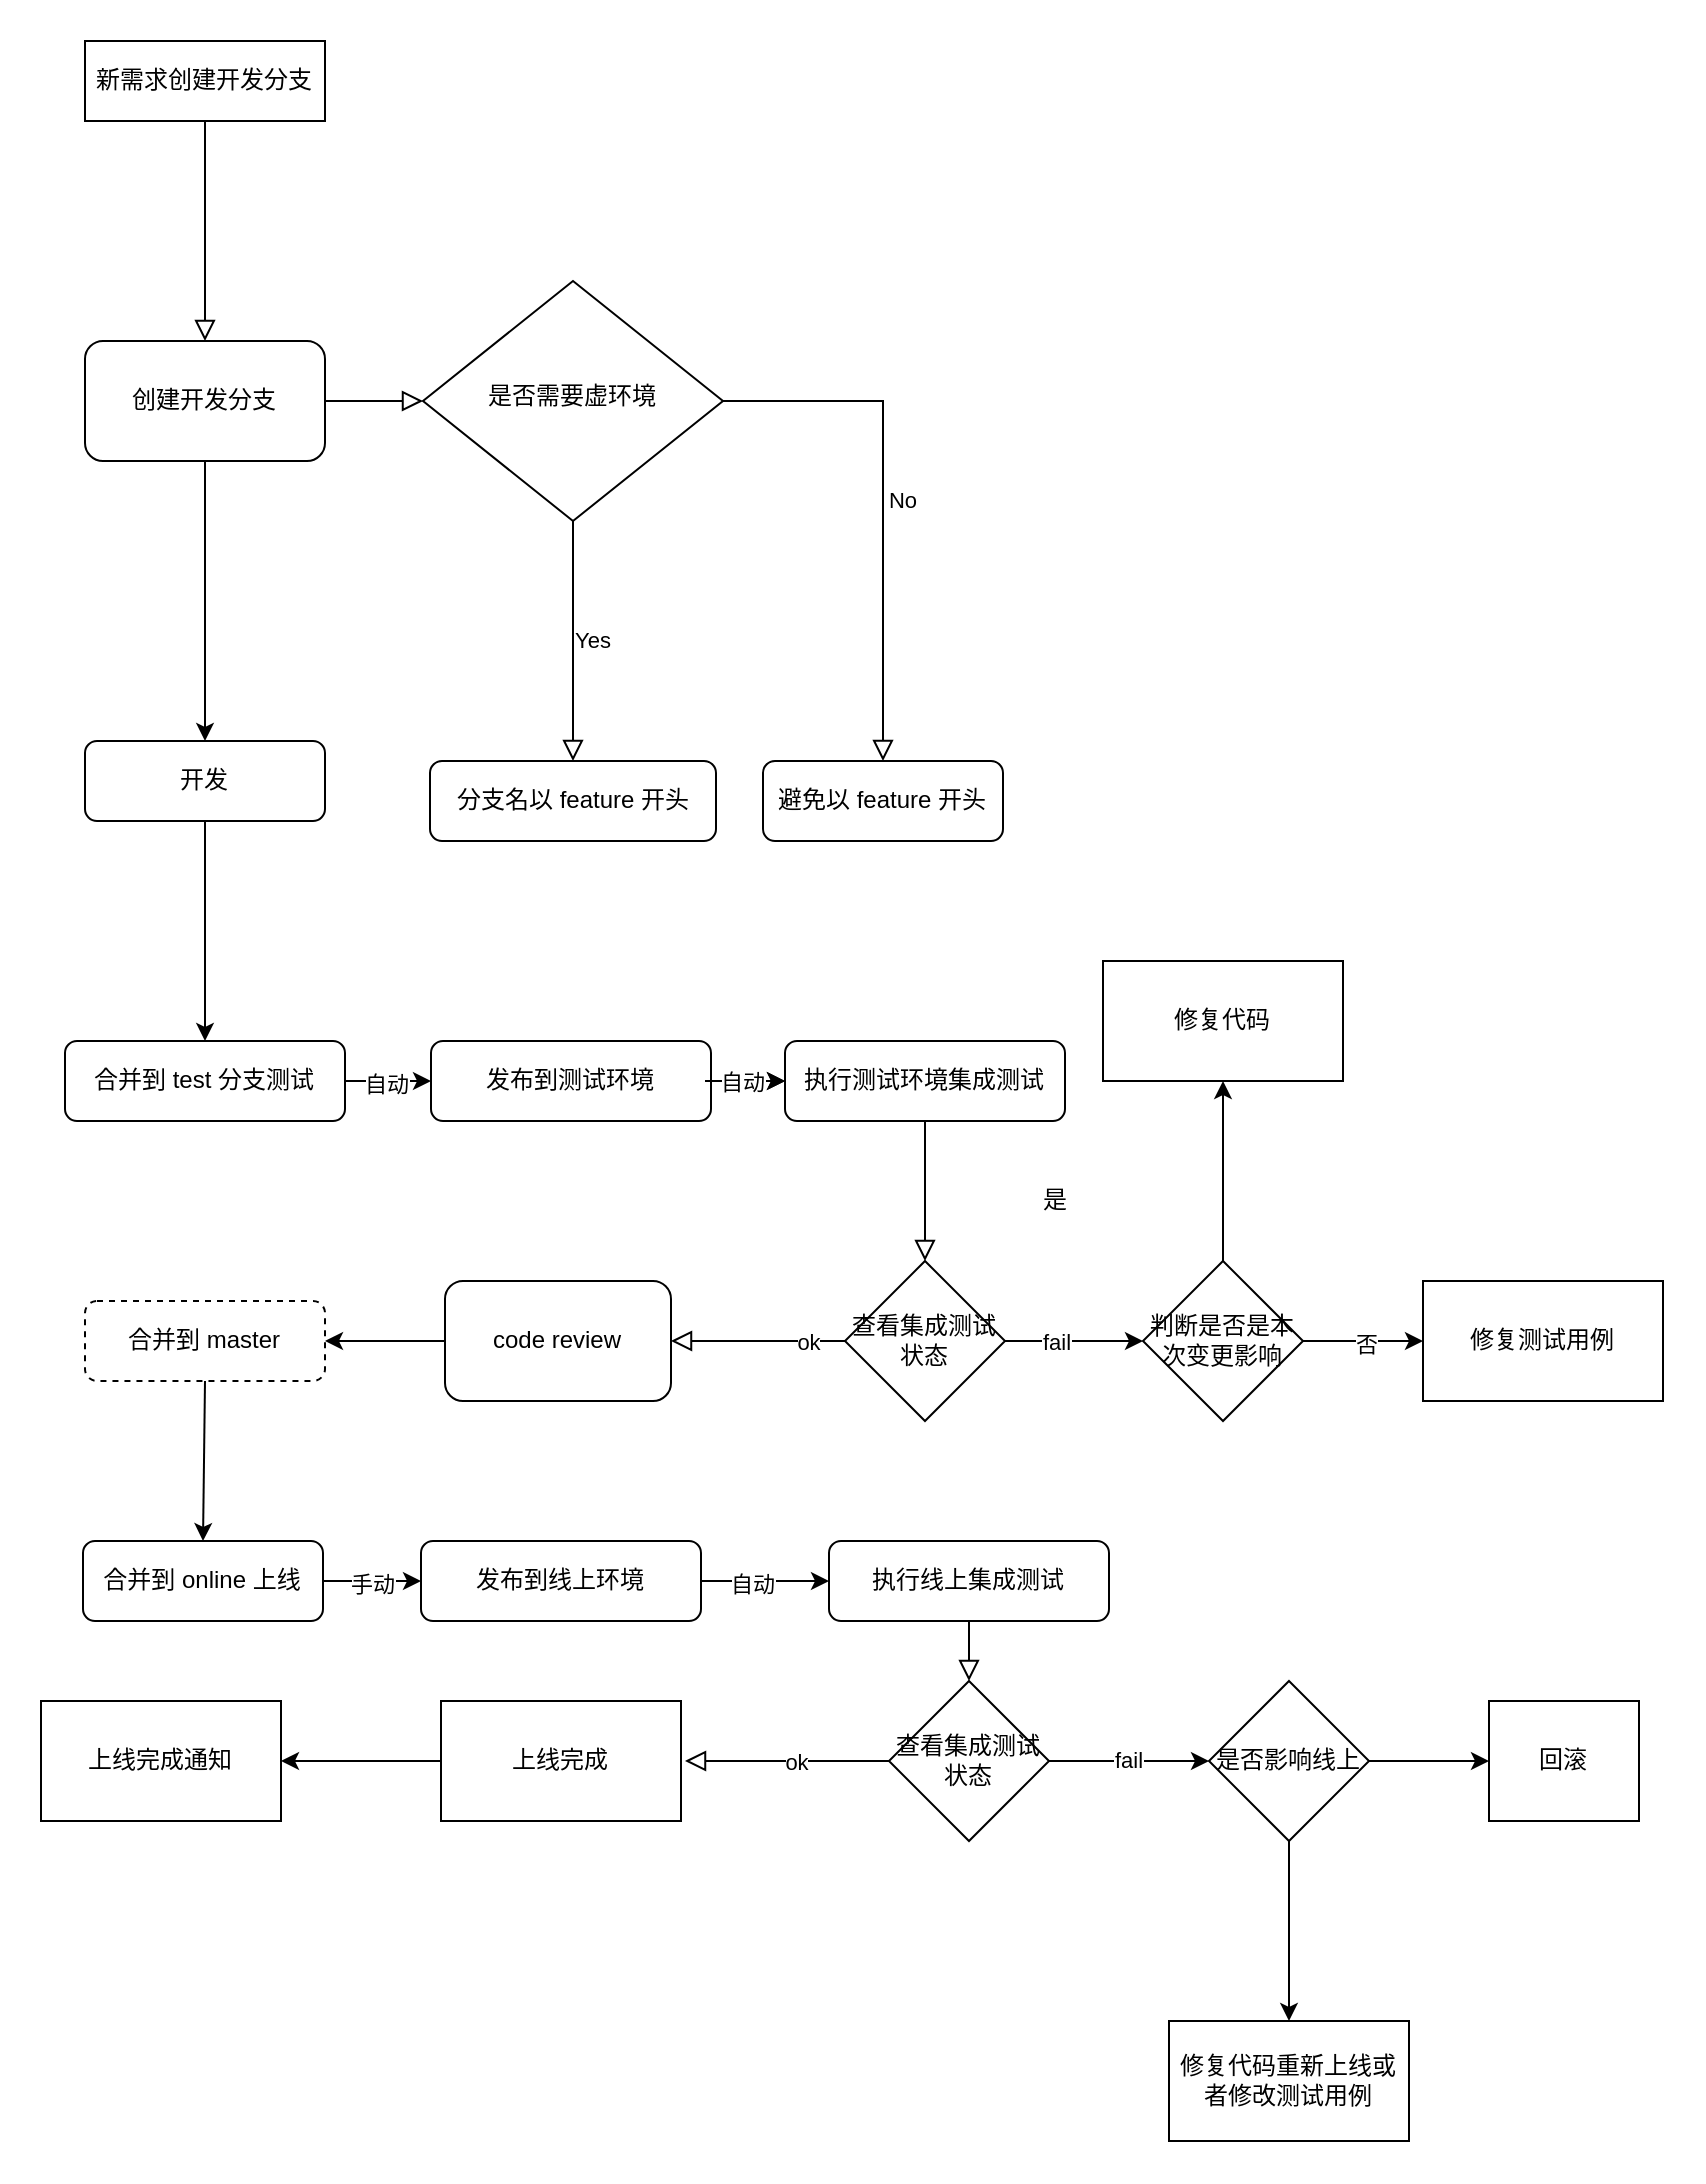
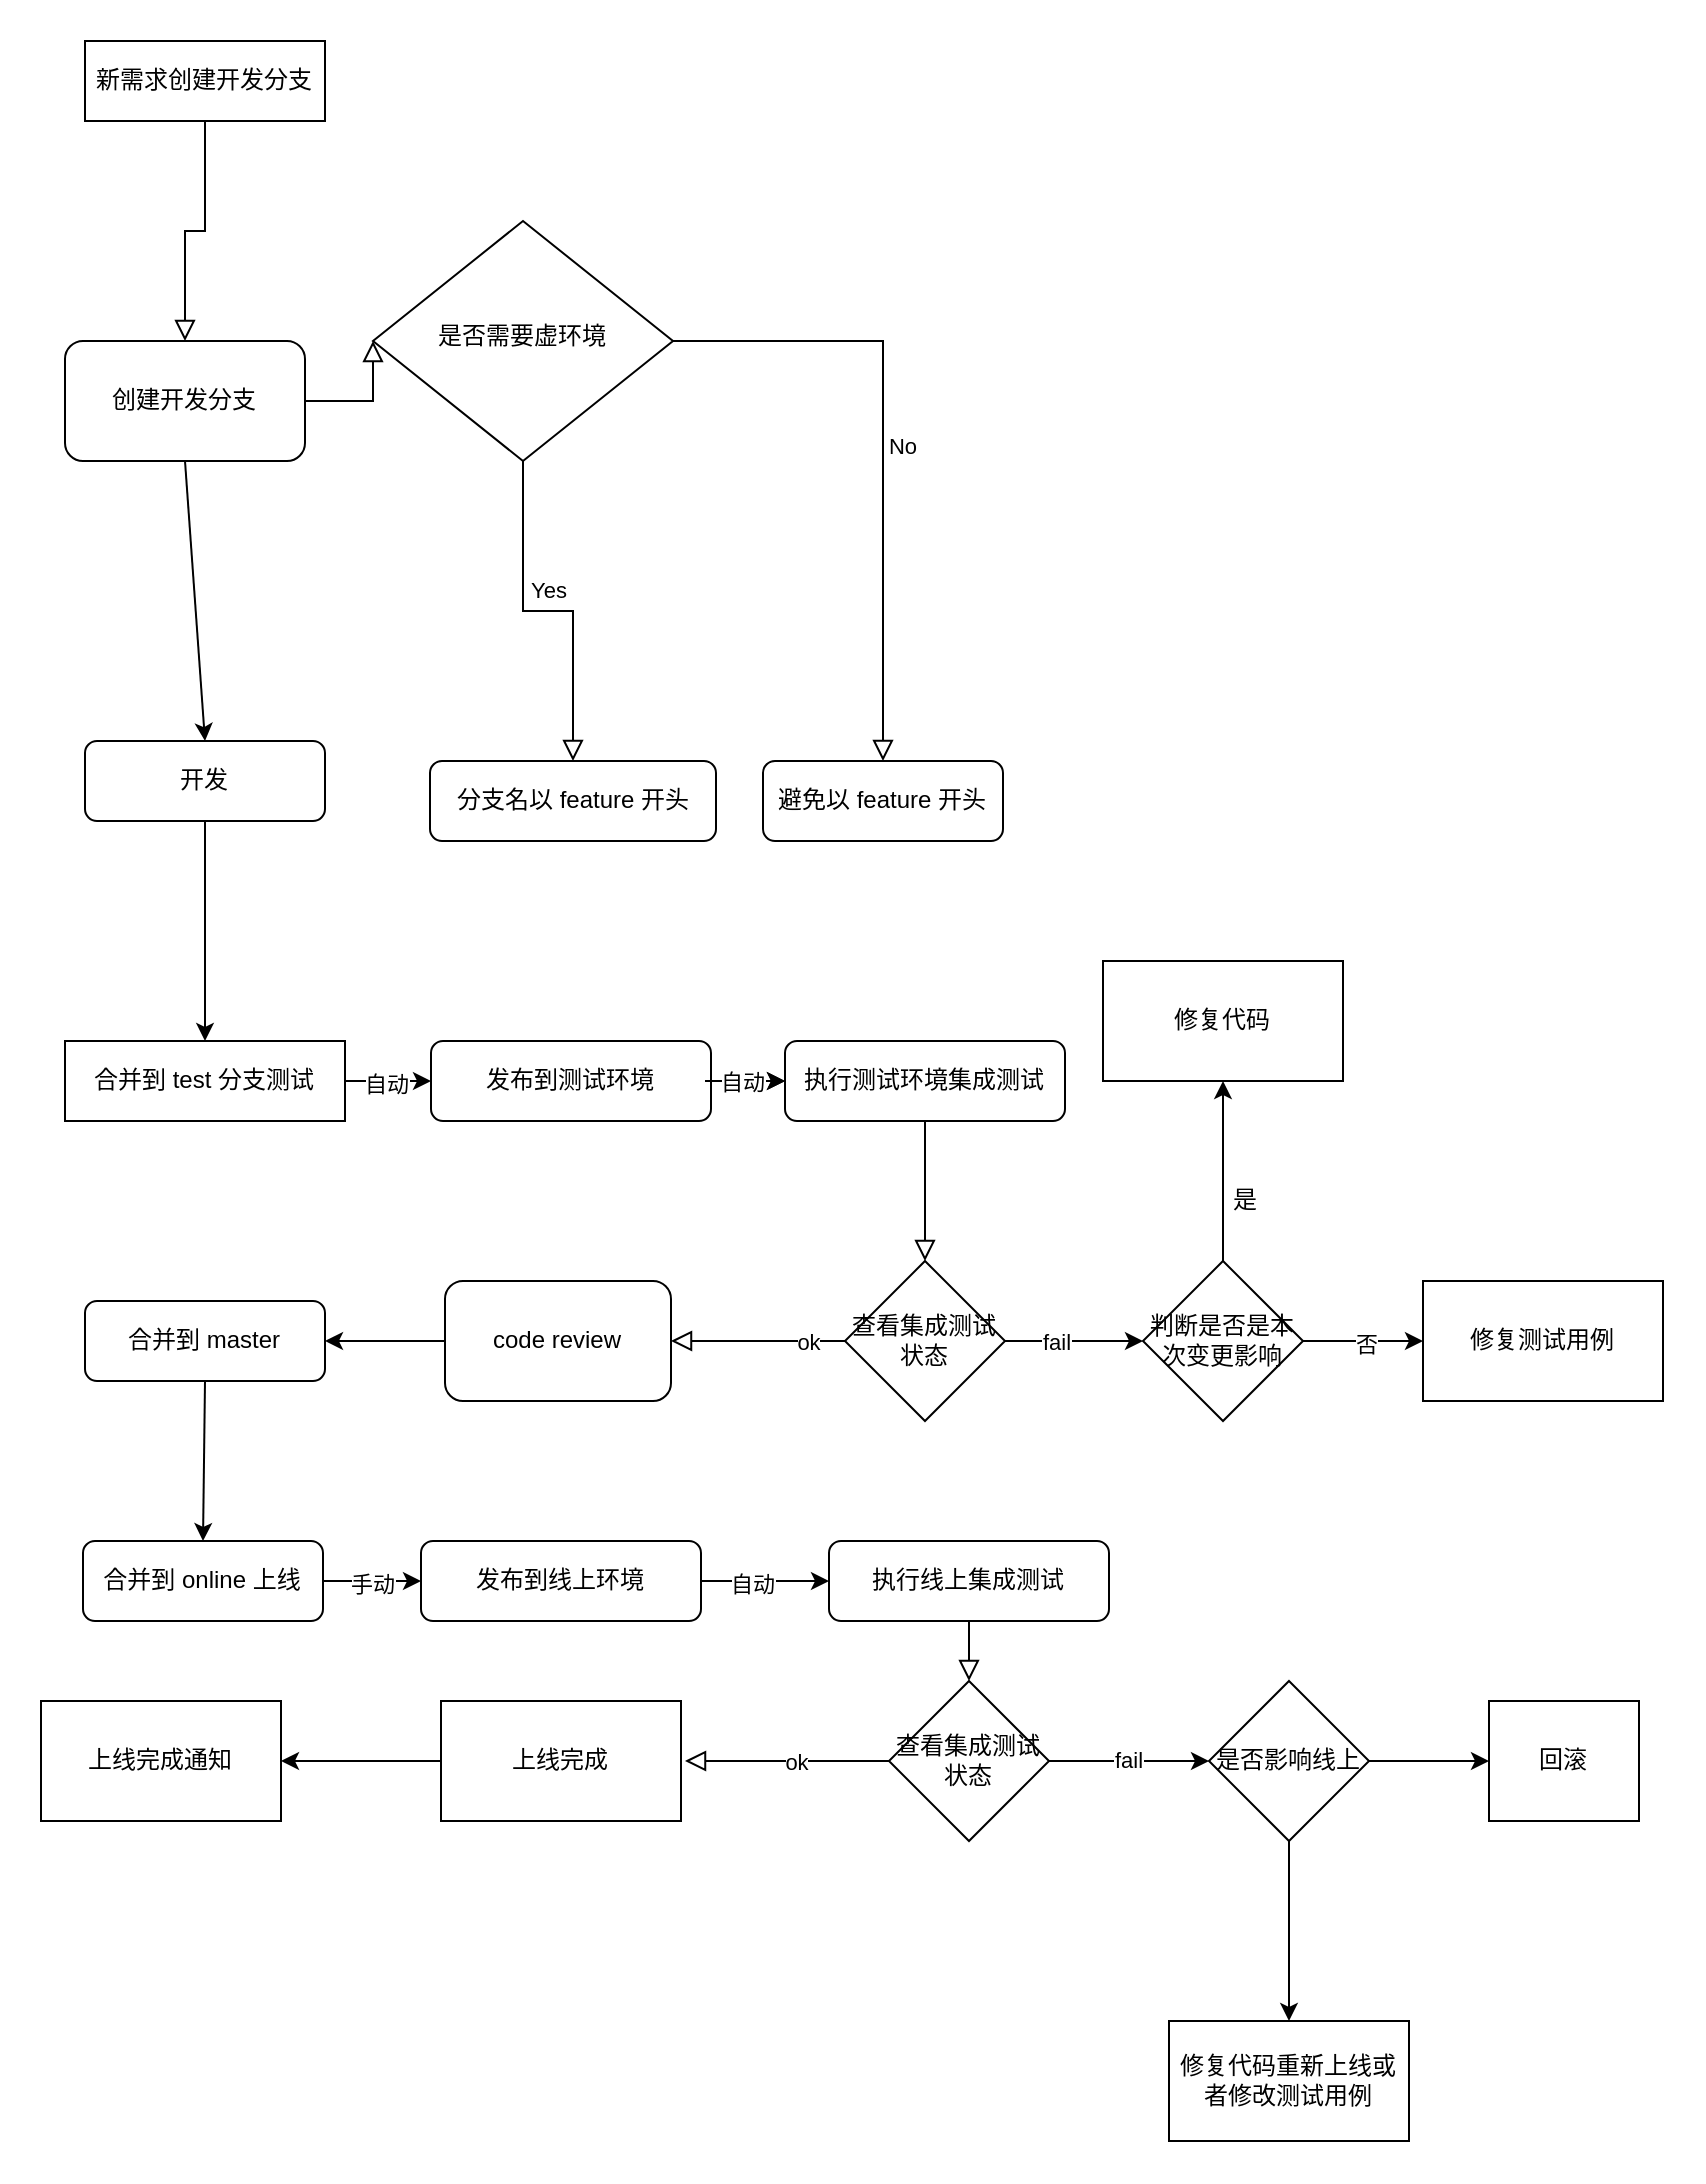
- <mxCell id="8" value="创建开发分支" style="rounded=1;whiteSpace=wrap;html=1;" vertex="1" parent="1"><mxGeometry x="42" y="170" width="120" height="60" as="geometry" /></mxCell>
+ <mxCell id="8" value="创建开发分支" style="rounded=1;whiteSpace=wrap;html=1;" vertex="1" parent="1"><mxGeometry x="32" y="170" width="120" height="60" as="geometry" /></mxCell>
- <mxCell id="5" value="是否需要虚环境" style="rhombus;whiteSpace=wrap;html=1;shadow=0;fontFamily=Helvetica;fontSize=12;align=center;strokeWidth=1;spacing=6;spacingTop=-4;" parent="1" vertex="1"><mxGeometry x="211" y="140" width="150" height="120" as="geometry" /></mxCell>
+ <mxCell id="5" value="是否需要虚环境" style="rhombus;whiteSpace=wrap;html=1;shadow=0;fontFamily=Helvetica;fontSize=12;align=center;strokeWidth=1;spacing=6;spacingTop=-4;" parent="1" vertex="1"><mxGeometry x="186" y="110" width="150" height="120" as="geometry" /></mxCell>
- <mxCell id="12" value="合并到 test 分支测试" style="rounded=1;whiteSpace=wrap;html=1;fontSize=12;glass=0;strokeWidth=1;shadow=0;" vertex="1" parent="1"><mxGeometry x="32" y="520" width="140" height="40" as="geometry" /></mxCell>
+ <mxCell id="12" value="合并到 test 分支测试" style="whiteSpace=wrap;html=1;fontSize=12;glass=0;strokeWidth=1;shadow=0;rounded=0;" vertex="1" parent="1"><mxGeometry x="32" y="520" width="140" height="40" as="geometry" /></mxCell>
- <mxCell id="51" value="是" style="text;html=1;align=center;verticalAlign=middle;resizable=0;points=[];autosize=1;strokeColor=none;fillColor=none;" vertex="1" parent="1"><mxGeometry x="507" y="585" width="40" height="30" as="geometry" /></mxCell>
+ <mxCell id="51" value="是" style="text;html=1;align=center;verticalAlign=middle;resizable=0;points=[];autosize=1;strokeColor=none;fillColor=none;" vertex="1" parent="1"><mxGeometry x="602" y="585" width="40" height="30" as="geometry" /></mxCell>
- <mxCell id="13" value="合并到 master" style="rounded=1;whiteSpace=wrap;html=1;fontSize=12;glass=0;strokeWidth=1;shadow=0;dashed=1;" vertex="1" parent="1"><mxGeometry x="42" y="650" width="120" height="40" as="geometry" /></mxCell>
+ <mxCell id="13" value="合并到 master" style="rounded=1;whiteSpace=wrap;html=1;fontSize=12;glass=0;strokeWidth=1;shadow=0;" vertex="1" parent="1"><mxGeometry x="42" y="650" width="120" height="40" as="geometry" /></mxCell>
